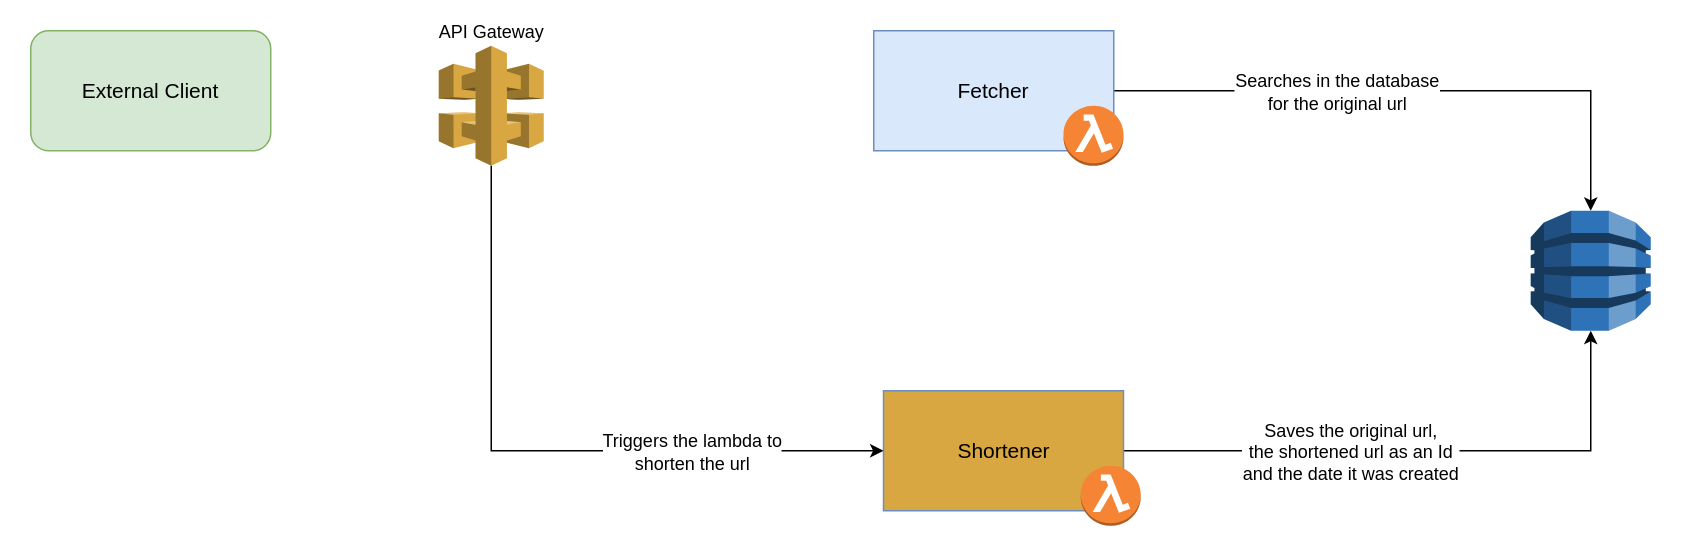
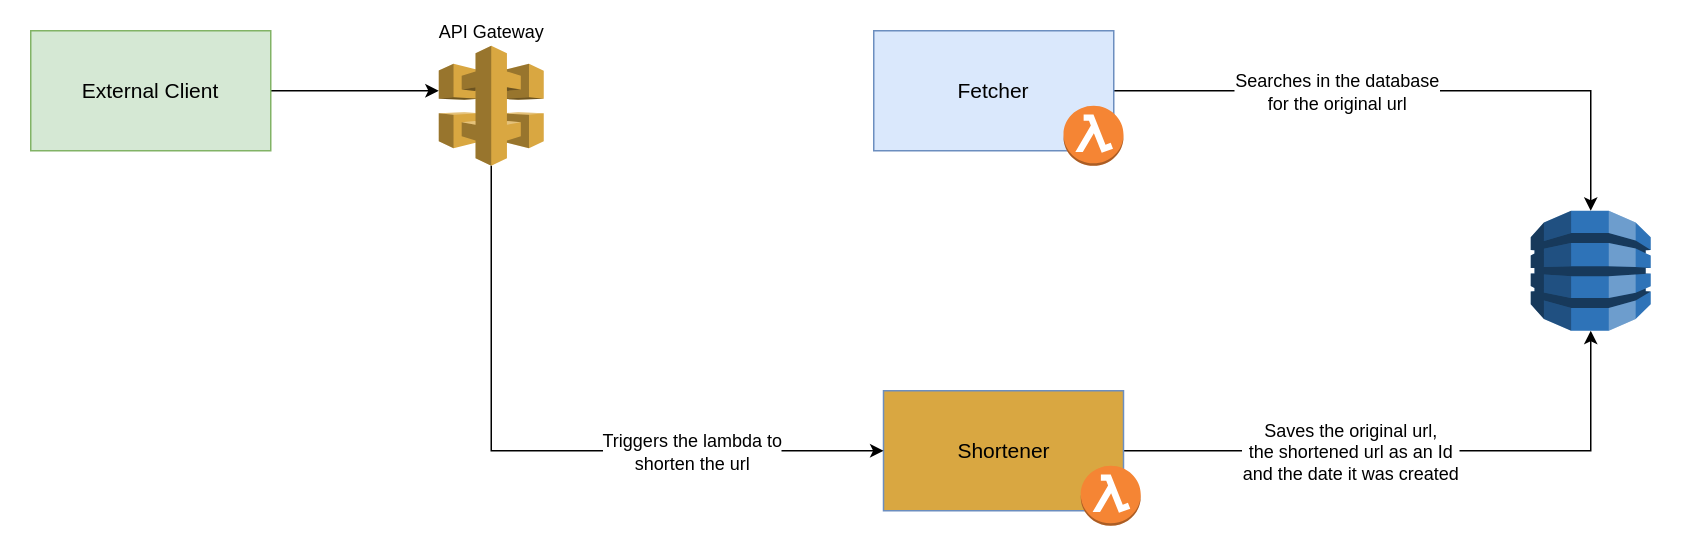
- <mxCell id="15" value="&lt;font style=&quot;font-size: 14px&quot;&gt;External Client&lt;/font&gt;" style="whiteSpace=wrap;html=1;fillColor=#d5e8d4;strokeColor=#82b366;rounded=1;" vertex="1" parent="1"><mxGeometry x="20" y="20" width="160" height="80" as="geometry" /></mxCell>
+ <mxCell id="15" value="&lt;font style=&quot;font-size: 14px&quot;&gt;External Client&lt;/font&gt;" style="rounded=0;whiteSpace=wrap;html=1;fillColor=#d5e8d4;strokeColor=#82b366;" vertex="1" parent="1"><mxGeometry x="20" y="20" width="160" height="80" as="geometry" /></mxCell>
+ <mxCell id="14" style="edgeStyle=orthogonalEdgeStyle;rounded=0;orthogonalLoop=1;jettySize=auto;html=1;" edge="1" parent="1" source="15" target="7"><mxGeometry relative="1" as="geometry"><Array as="points"><mxPoint x="270" y="60" /><mxPoint x="270" y="60" /></Array></mxGeometry></mxCell>
